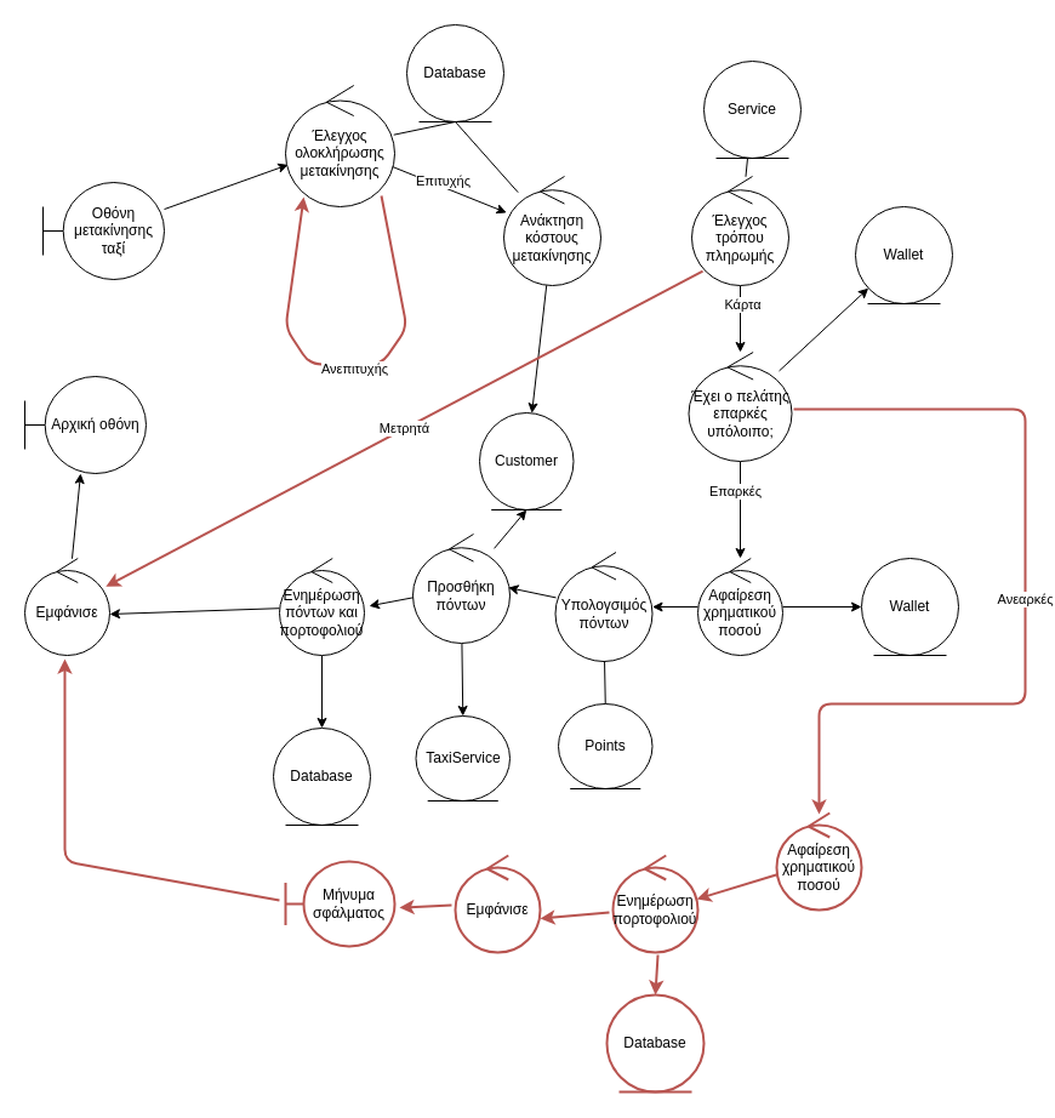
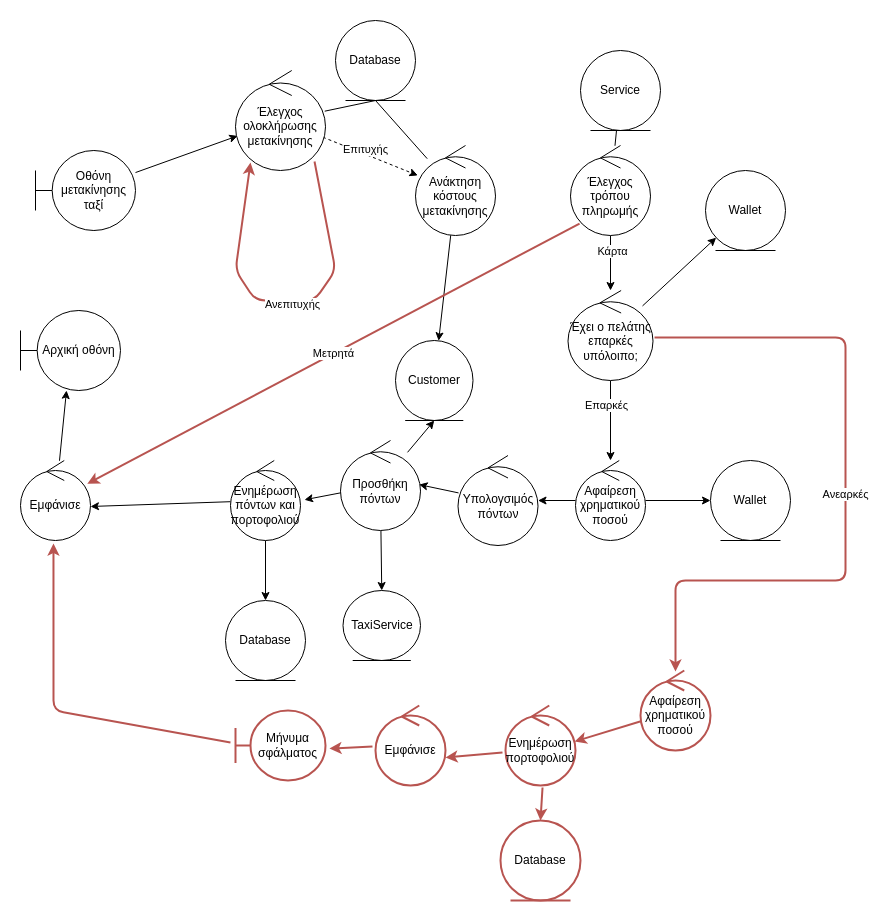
- <mxCell id="5" value="" style="edgeStyle=none;html=1;" parent="1" source="7" target="11" edge="1"><mxGeometry relative="1" as="geometry" /></mxCell>
+ <mxCell id="5" value="" style="edgeStyle=none;html=1;dashed=1;" parent="1" source="7" target="11" edge="1"><mxGeometry relative="1" as="geometry" /></mxCell>
- <mxCell id="25" value="" style="edgeStyle=none;html=1;endArrow=none;endFill=0;entryX=0.5;entryY=0;entryDx=0;entryDy=0;" parent="1" source="27" target="52" edge="1"><mxGeometry relative="1" as="geometry" /></mxCell>
- <mxCell id="52" value="Points" style="ellipse;shape=umlEntity;whiteSpace=wrap;html=1;" parent="1" vertex="1"><mxGeometry x="460" y="580" width="77.5" height="70" as="geometry" /></mxCell>
